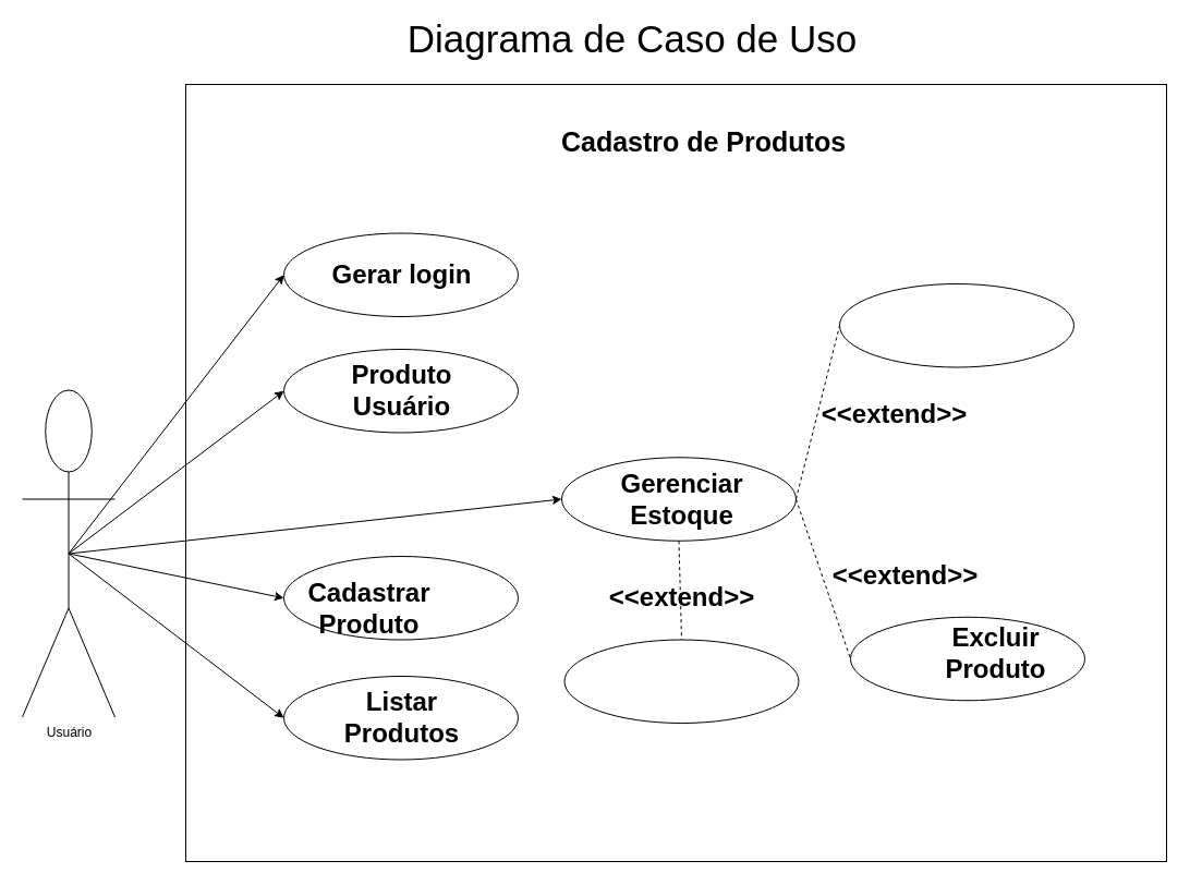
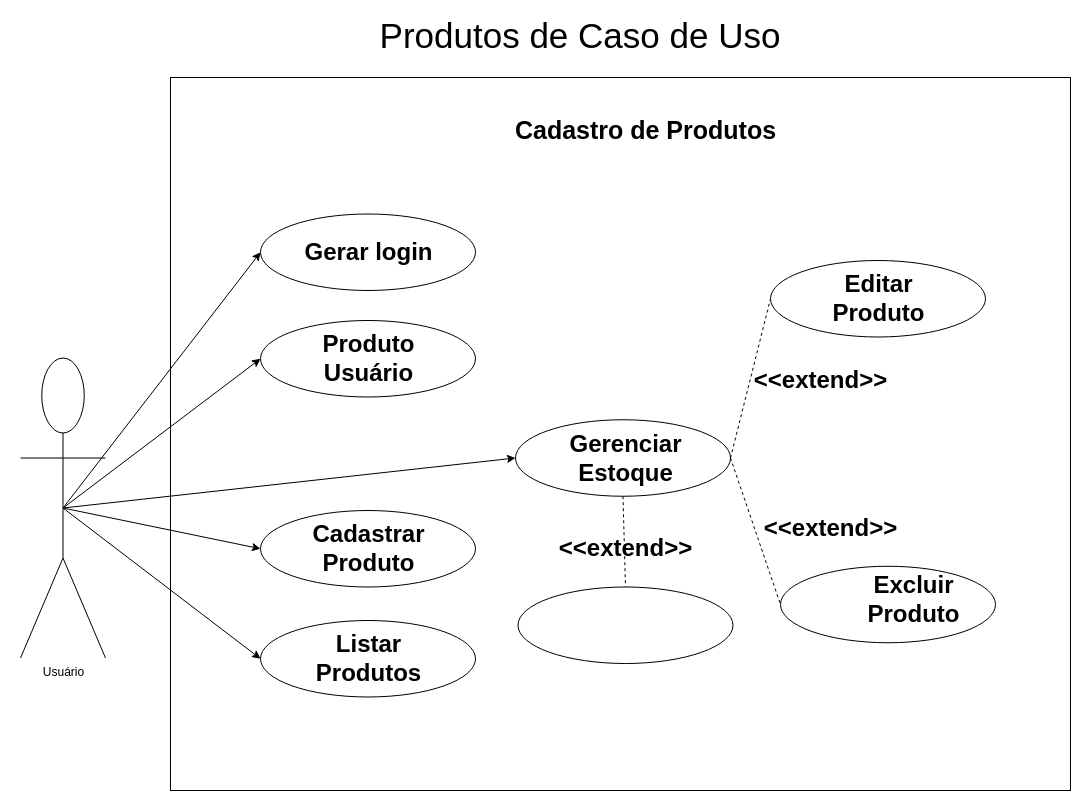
- <mxCell id="18" value="&lt;font style=&quot;font-size: 35px;&quot;&gt;Diagrama de Caso de Uso&lt;/font&gt;" style="text;html=1;strokeColor=none;fillColor=none;align=center;verticalAlign=middle;whiteSpace=wrap;rounded=0;" vertex="1" parent="1"><mxGeometry x="360" y="20" width="440" height="30" as="geometry" /></mxCell>
+ <mxCell id="18" value="&lt;font style=&quot;font-size: 35px;&quot;&gt;Produtos de Caso de Uso&lt;/font&gt;" style="text;html=1;strokeColor=none;fillColor=none;align=center;verticalAlign=middle;whiteSpace=wrap;rounded=0;" vertex="1" parent="1"><mxGeometry x="360" y="20" width="440" height="30" as="geometry" /></mxCell>
+ <mxCell id="29" value="Editar&lt;br&gt;Produto" style="text;strokeColor=none;fillColor=none;html=1;fontSize=24;fontStyle=1;verticalAlign=middle;align=center;" vertex="1" parent="1"><mxGeometry x="812.5" y="280.75" width="130" height="35" as="geometry" /></mxCell>
- <mxCell id="24" value="Cadastrar&lt;br style=&quot;border-color: var(--border-color);&quot;&gt;Produto" style="text;strokeColor=none;fillColor=none;html=1;fontSize=24;fontStyle=1;verticalAlign=middle;align=center;" vertex="1" parent="1"><mxGeometry x="272.5" y="540.75" width="130" height="35" as="geometry" /></mxCell>
+ <mxCell id="24" value="Cadastrar&lt;br style=&quot;border-color: var(--border-color);&quot;&gt;Produto" style="text;strokeColor=none;fillColor=none;html=1;fontSize=24;fontStyle=1;verticalAlign=middle;align=center;" vertex="1" parent="1"><mxGeometry x="302.5" y="530.75" width="130" height="35" as="geometry" /></mxCell>
